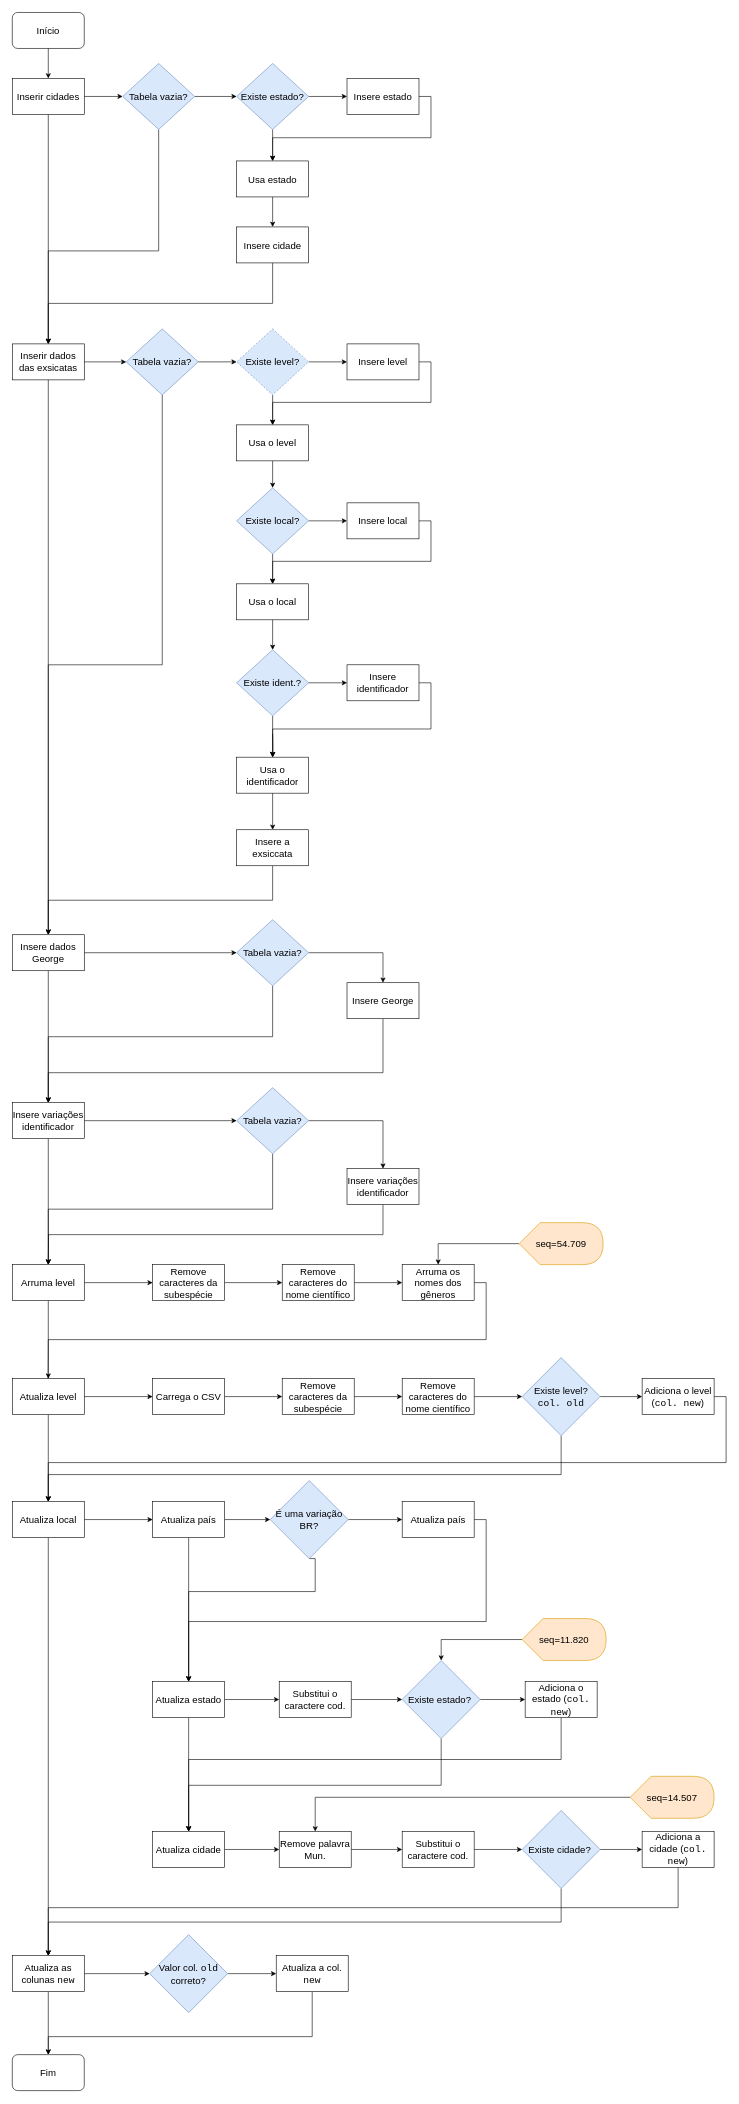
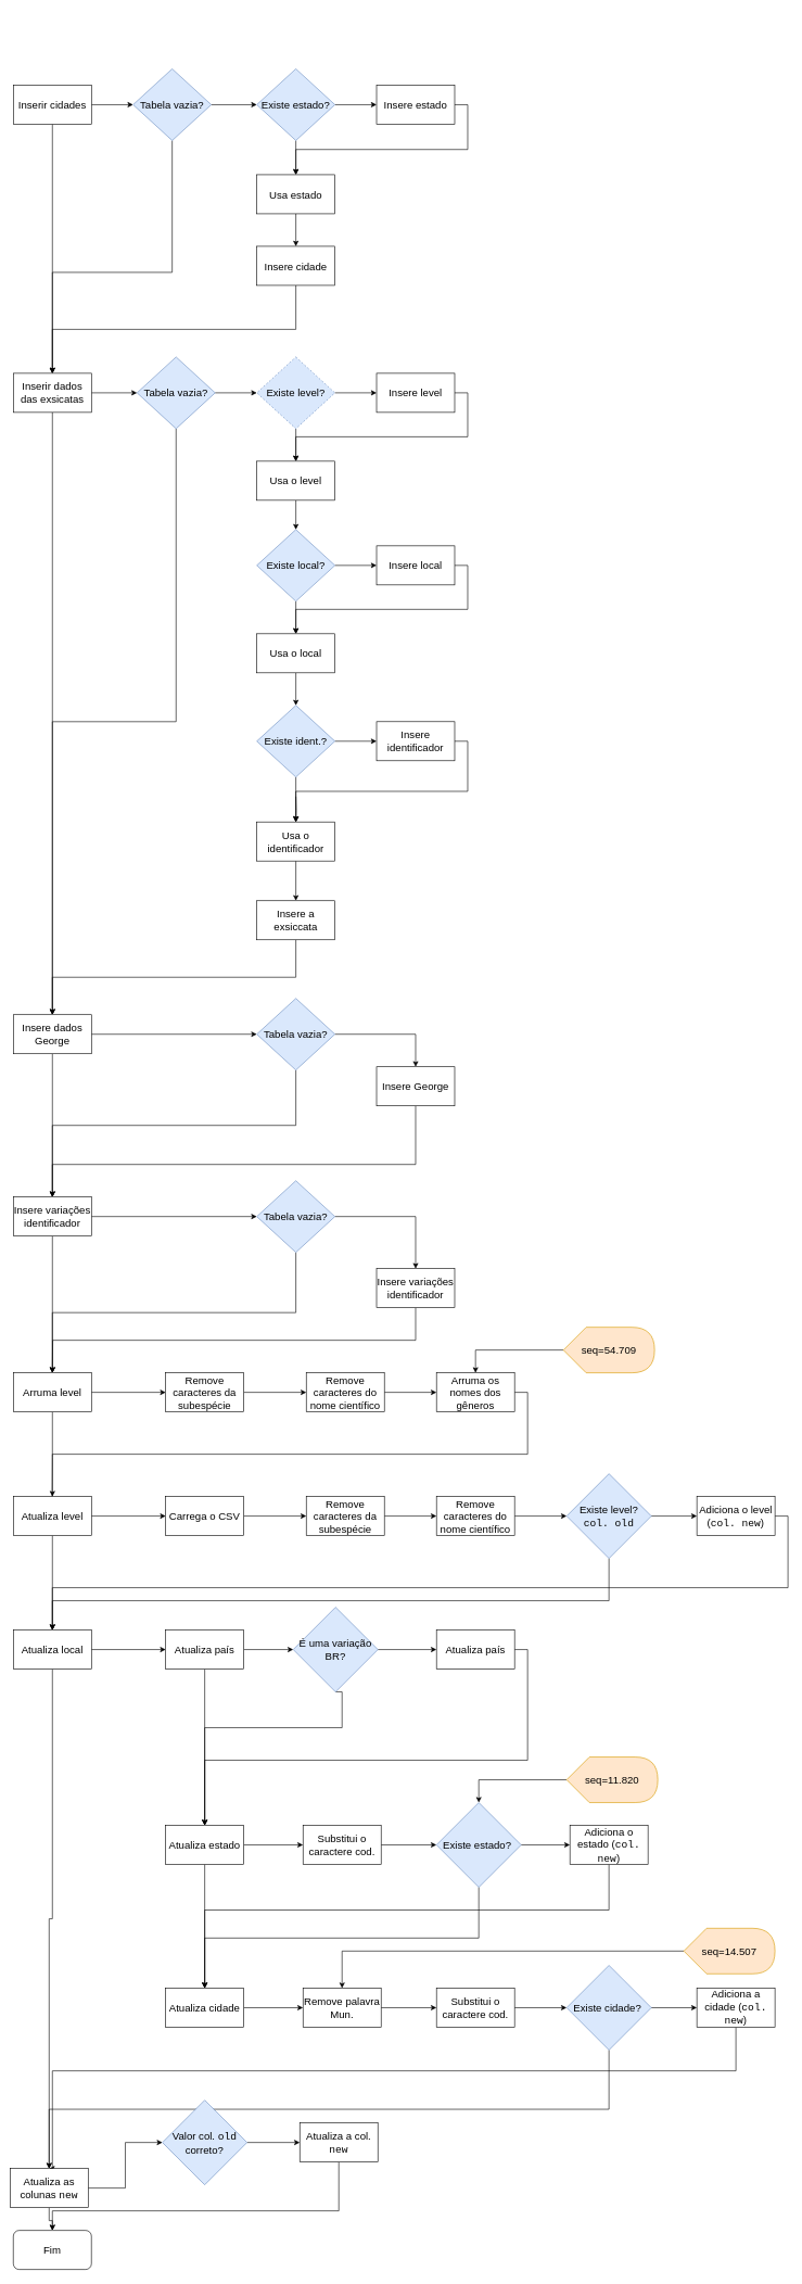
- <mxCell id="3" value="Início" style="rounded=1;whiteSpace=wrap;html=1;fontSize=16;fillColor=none;" parent="1" vertex="1"><mxGeometry x="20" y="20" width="120" height="60" as="geometry" /></mxCell>
- <mxCell id="2" style="edgeStyle=orthogonalEdgeStyle;rounded=0;orthogonalLoop=1;jettySize=auto;html=1;exitX=0.5;exitY=1;exitDx=0;exitDy=0;entryX=0.5;entryY=0;entryDx=0;entryDy=0;" parent="1" source="3" target="6" edge="1"><mxGeometry relative="1" as="geometry" /></mxCell>
- <mxCell id="122" value="Atualiza as colunas &lt;font face=&quot;Courier New&quot;&gt;new&lt;/font&gt;" style="rounded=0;whiteSpace=wrap;html=1;fontSize=16;" parent="1" vertex="1"><mxGeometry x="20" y="3259.5" width="120" height="60" as="geometry" /></mxCell>
+ <mxCell id="122" value="Atualiza as colunas &lt;font face=&quot;Courier New&quot;&gt;new&lt;/font&gt;" style="rounded=0;whiteSpace=wrap;html=1;fontSize=16;" parent="1" vertex="1"><mxGeometry x="15" y="3329.5" width="120" height="60" as="geometry" /></mxCell>
